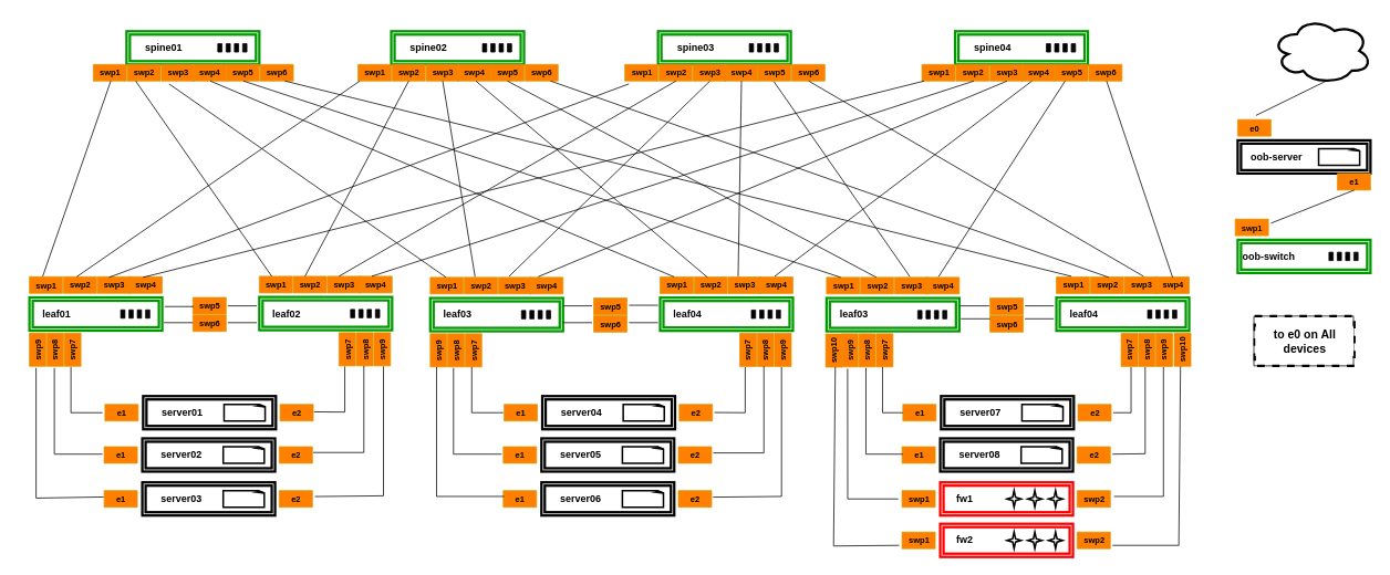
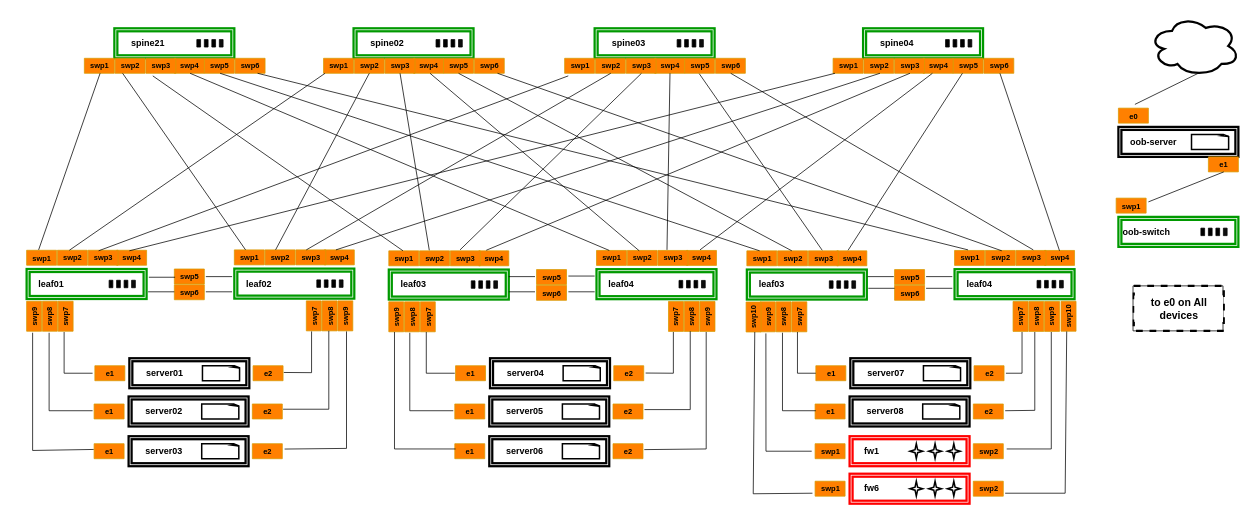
- <mxCell id="2" value="&lt;b&gt;&amp;nbsp; &amp;nbsp; &amp;nbsp;spine01&lt;/b&gt;" style="shape=ext;double=1;rounded=0;whiteSpace=wrap;html=1;fillStyle=auto;strokeWidth=3;strokeColor=#009900;glass=0;shadow=0;sketch=0;align=left;" vertex="1" parent="1"><mxGeometry x="152" y="37" width="160" height="40" as="geometry" /></mxCell>
+ <mxCell id="2" value="&lt;b&gt;&amp;nbsp; &amp;nbsp; &amp;nbsp;spine21&lt;/b&gt;" style="shape=ext;double=1;rounded=0;whiteSpace=wrap;html=1;fillStyle=auto;strokeWidth=3;strokeColor=#009900;glass=0;shadow=0;sketch=0;align=left;" vertex="1" parent="1"><mxGeometry x="152" y="37" width="160" height="40" as="geometry" /></mxCell>
- <mxCell id="256" value="&lt;b&gt;&amp;nbsp; &amp;nbsp; fw2&lt;/b&gt;" style="shape=ext;double=1;rounded=0;whiteSpace=wrap;html=1;fillStyle=auto;strokeWidth=3;strokeColor=#FF0000;glass=0;shadow=0;sketch=0;align=left;" vertex="1" parent="1"><mxGeometry x="1132.5" y="631" width="160" height="40" as="geometry" /></mxCell>
+ <mxCell id="256" value="&lt;b&gt;&amp;nbsp; &amp;nbsp; fw6&lt;/b&gt;" style="shape=ext;double=1;rounded=0;whiteSpace=wrap;html=1;fillStyle=auto;strokeWidth=3;strokeColor=#FF0000;glass=0;shadow=0;sketch=0;align=left;" vertex="1" parent="1"><mxGeometry x="1132.5" y="631" width="160" height="40" as="geometry" /></mxCell>
